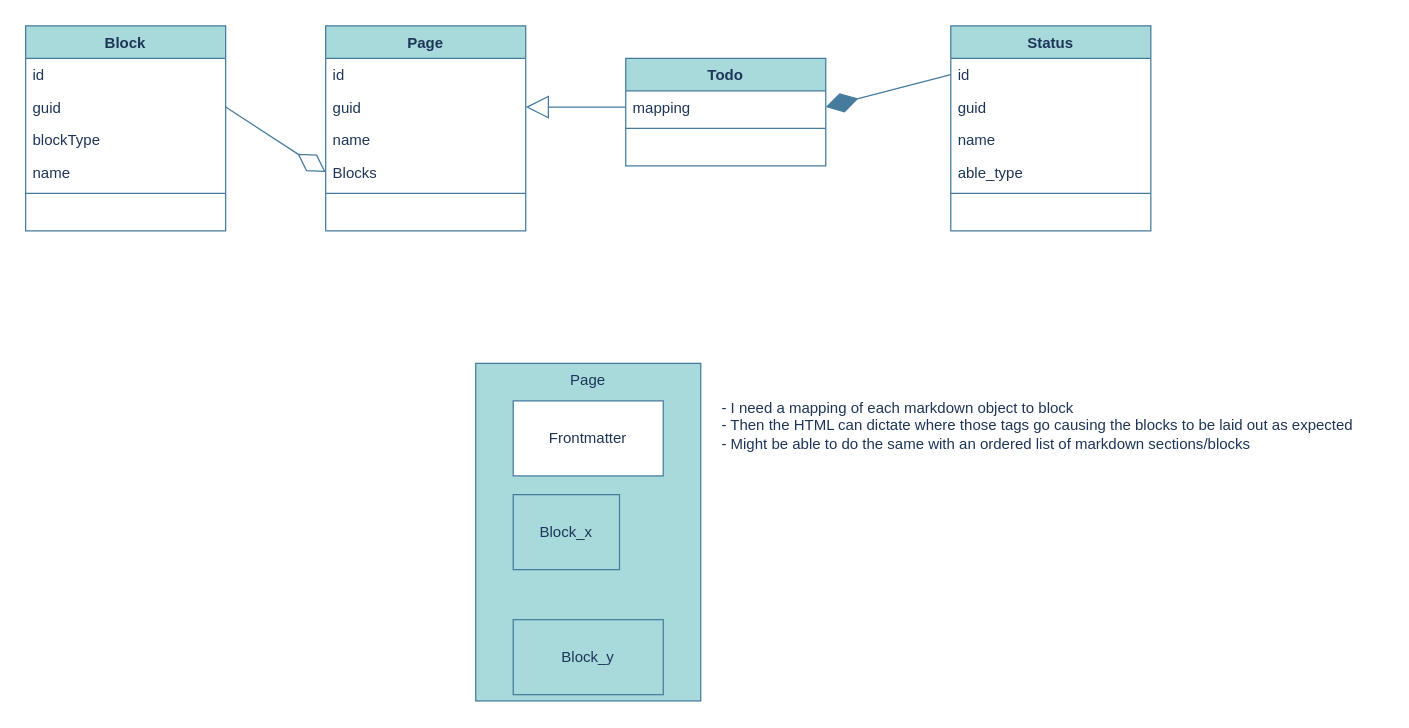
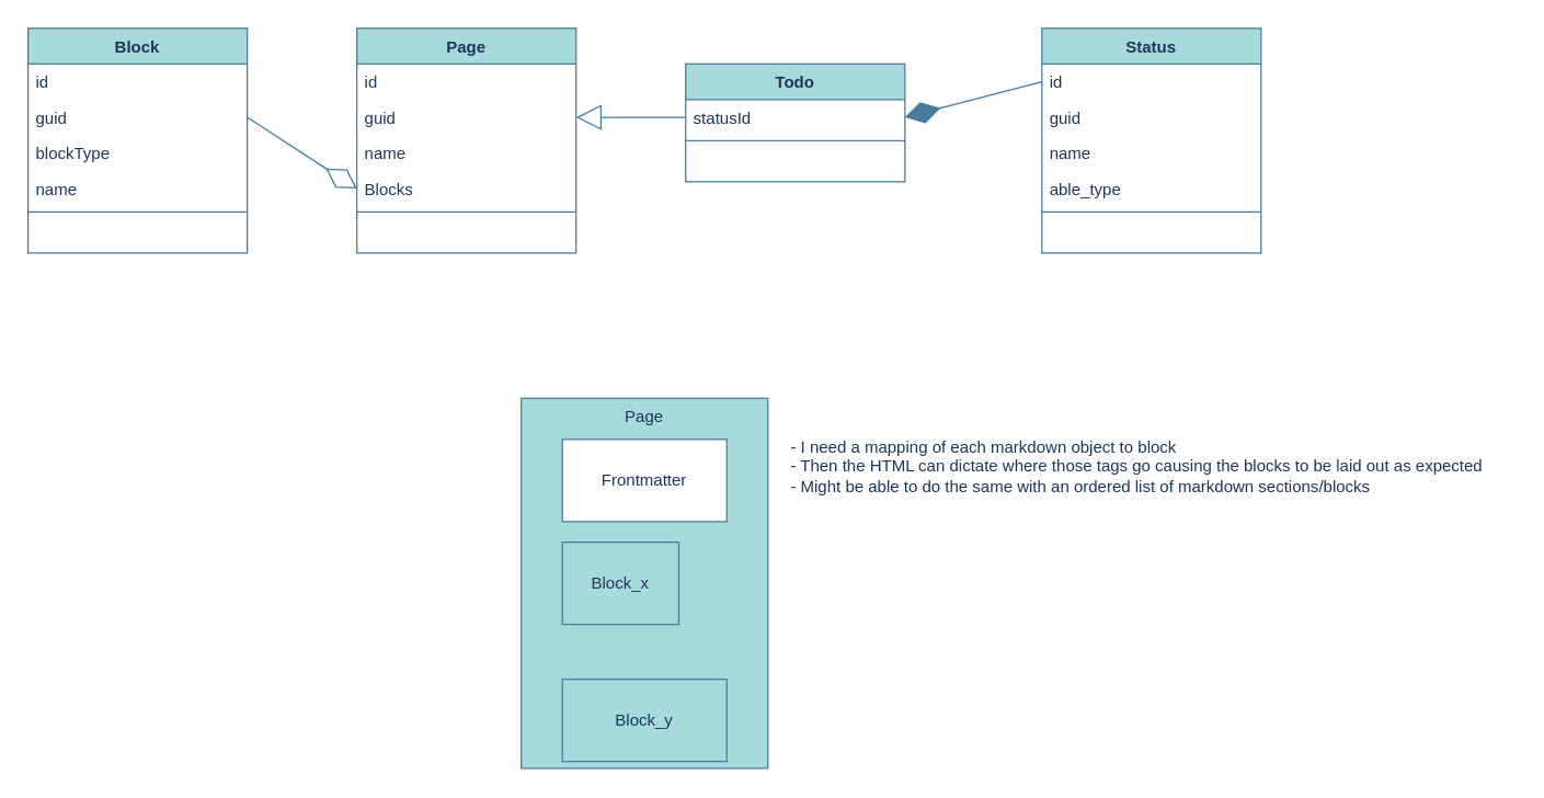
- <mxCell id="3" value="mapping" style="text;strokeColor=none;fillColor=none;align=left;verticalAlign=top;spacingLeft=4;spacingRight=4;overflow=hidden;rotatable=0;points=[[0,0.5],[1,0.5]];portConstraint=eastwest;whiteSpace=wrap;html=1;labelBackgroundColor=none;fontColor=#1D3557;" vertex="1" parent="2"><mxGeometry y="26" width="160" height="26" as="geometry" /></mxCell>
+ <mxCell id="3" value="statusId" style="text;strokeColor=none;fillColor=none;align=left;verticalAlign=top;spacingLeft=4;spacingRight=4;overflow=hidden;rotatable=0;points=[[0,0.5],[1,0.5]];portConstraint=eastwest;whiteSpace=wrap;html=1;labelBackgroundColor=none;fontColor=#1D3557;" vertex="1" parent="2"><mxGeometry y="26" width="160" height="26" as="geometry" /></mxCell>
